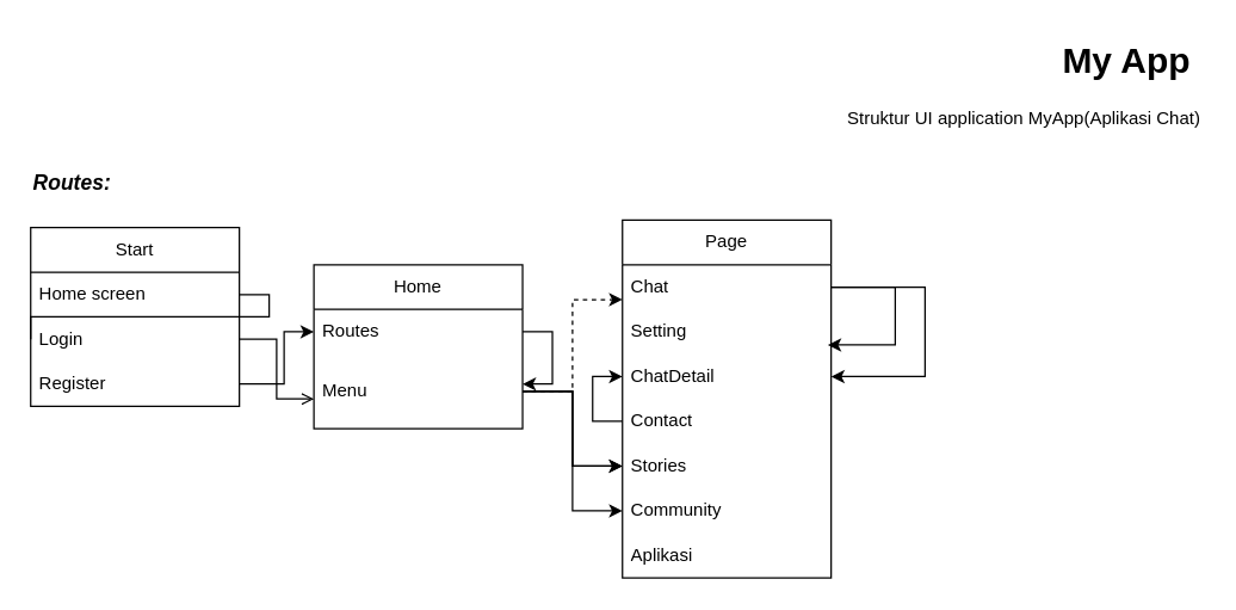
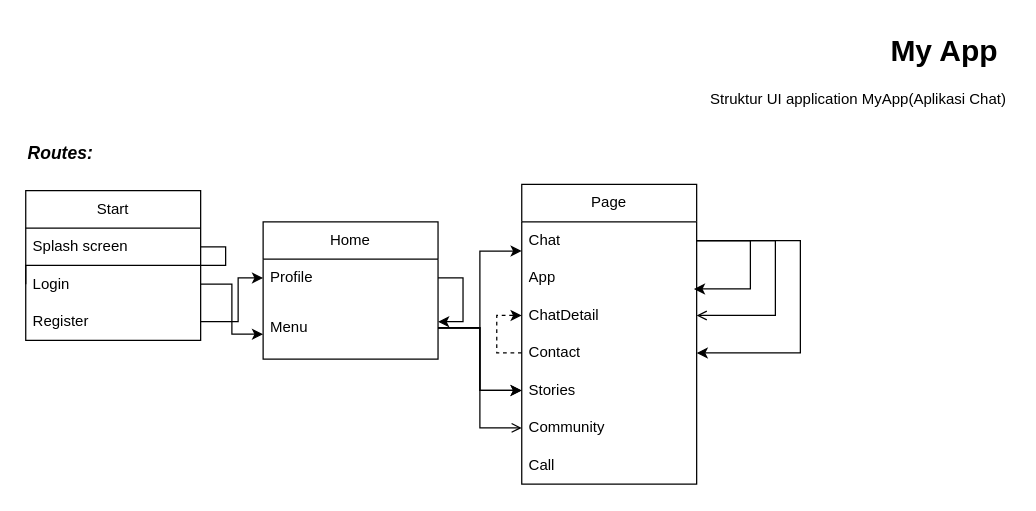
- <mxCell id="4" value="Home screen" style="text;strokeColor=none;fillColor=none;align=left;verticalAlign=middle;spacingLeft=4;spacingRight=4;overflow=hidden;points=[[0,0.5],[1,0.5]];portConstraint=eastwest;rotatable=0;whiteSpace=wrap;html=1;" parent="3" vertex="1"><mxGeometry y="30" width="140" height="30" as="geometry" /></mxCell>
+ <mxCell id="4" value="Splash screen" style="text;strokeColor=none;fillColor=none;align=left;verticalAlign=middle;spacingLeft=4;spacingRight=4;overflow=hidden;points=[[0,0.5],[1,0.5]];portConstraint=eastwest;rotatable=0;whiteSpace=wrap;html=1;" parent="3" vertex="1"><mxGeometry y="30" width="140" height="30" as="geometry" /></mxCell>
- <mxCell id="24" value="" style="edgeStyle=orthogonalEdgeStyle;rounded=0;orthogonalLoop=1;jettySize=auto;html=1;entryX=0;entryY=0.78;entryDx=0;entryDy=0;entryPerimeter=0;dashed=1;" parent="1" source="11" target="15" edge="1"><mxGeometry relative="1" as="geometry" /></mxCell>
+ <mxCell id="24" value="" style="edgeStyle=orthogonalEdgeStyle;rounded=0;orthogonalLoop=1;jettySize=auto;html=1;entryX=0;entryY=0.78;entryDx=0;entryDy=0;entryPerimeter=0;" parent="1" source="11" target="15" edge="1"><mxGeometry relative="1" as="geometry" /></mxCell>
- <mxCell id="10" value="Routes" style="text;strokeColor=none;fillColor=none;align=left;verticalAlign=middle;spacingLeft=4;spacingRight=4;overflow=hidden;points=[[0,0.5],[1,0.5]];portConstraint=eastwest;rotatable=0;whiteSpace=wrap;html=1;" parent="8" vertex="1"><mxGeometry y="30" width="140" height="30" as="geometry" /></mxCell>
+ <mxCell id="10" value="Profile" style="text;strokeColor=none;fillColor=none;align=left;verticalAlign=middle;spacingLeft=4;spacingRight=4;overflow=hidden;points=[[0,0.5],[1,0.5]];portConstraint=eastwest;rotatable=0;whiteSpace=wrap;html=1;" parent="8" vertex="1"><mxGeometry y="30" width="140" height="30" as="geometry" /></mxCell>
- <mxCell id="16" value="Setting" style="text;strokeColor=none;fillColor=none;align=left;verticalAlign=middle;spacingLeft=4;spacingRight=4;overflow=hidden;points=[[0,0.5],[1,0.5]];portConstraint=eastwest;rotatable=0;whiteSpace=wrap;html=1;" parent="12" vertex="1"><mxGeometry y="60" width="140" height="30" as="geometry" /></mxCell>
+ <mxCell id="16" value="App" style="text;strokeColor=none;fillColor=none;align=left;verticalAlign=middle;spacingLeft=4;spacingRight=4;overflow=hidden;points=[[0,0.5],[1,0.5]];portConstraint=eastwest;rotatable=0;whiteSpace=wrap;html=1;" parent="12" vertex="1"><mxGeometry y="60" width="140" height="30" as="geometry" /></mxCell>
- <mxCell id="13" style="edgeStyle=orthogonalEdgeStyle;rounded=0;orthogonalLoop=1;jettySize=auto;html=1;exitX=1;exitY=0.5;exitDx=0;exitDy=0;entryX=1;entryY=0.5;entryDx=0;entryDy=0;" parent="12" source="15" target="17" edge="1"><mxGeometry relative="1" as="geometry"><Array as="points"><mxPoint x="203" y="45" /><mxPoint x="203" y="105" /></Array></mxGeometry></mxCell>
+ <mxCell id="13" style="edgeStyle=orthogonalEdgeStyle;rounded=0;orthogonalLoop=1;jettySize=auto;html=1;exitX=1;exitY=0.5;exitDx=0;exitDy=0;entryX=1;entryY=0.5;entryDx=0;entryDy=0;endArrow=open;" parent="12" source="15" target="17" edge="1"><mxGeometry relative="1" as="geometry"><Array as="points"><mxPoint x="203" y="45" /><mxPoint x="203" y="105" /></Array></mxGeometry></mxCell>
+ <mxCell id="14" style="edgeStyle=orthogonalEdgeStyle;rounded=0;orthogonalLoop=1;jettySize=auto;html=1;entryX=1;entryY=0.5;entryDx=0;entryDy=0;exitX=1;exitY=0.5;exitDx=0;exitDy=0;" parent="12" source="15" target="19" edge="1"><mxGeometry relative="1" as="geometry"><Array as="points"><mxPoint x="223" y="45" /><mxPoint x="223" y="135" /></Array></mxGeometry></mxCell>
- <mxCell id="25" value="" style="edgeStyle=orthogonalEdgeStyle;rounded=0;orthogonalLoop=1;jettySize=auto;html=1;endArrow=open;" parent="1" source="5" target="11" edge="1"><mxGeometry relative="1" as="geometry"><Array as="points"><mxPoint x="185" y="227" /><mxPoint x="185" y="267" /></Array></mxGeometry></mxCell>
+ <mxCell id="25" value="" style="edgeStyle=orthogonalEdgeStyle;rounded=0;orthogonalLoop=1;jettySize=auto;html=1;" parent="1" source="5" target="11" edge="1"><mxGeometry relative="1" as="geometry"><Array as="points"><mxPoint x="185" y="227" /><mxPoint x="185" y="267" /></Array></mxGeometry></mxCell>
- <mxCell id="18" style="edgeStyle=orthogonalEdgeStyle;rounded=0;orthogonalLoop=1;jettySize=auto;html=1;" parent="12" source="19" target="17" edge="1"><mxGeometry relative="1" as="geometry" /></mxCell>
+ <mxCell id="18" style="edgeStyle=orthogonalEdgeStyle;rounded=0;orthogonalLoop=1;jettySize=auto;html=1;dashed=1;" parent="12" source="19" target="17" edge="1"><mxGeometry relative="1" as="geometry" /></mxCell>
- <mxCell id="29" style="edgeStyle=orthogonalEdgeStyle;rounded=0;orthogonalLoop=1;jettySize=auto;html=1;entryX=0;entryY=0.5;entryDx=0;entryDy=0;" parent="1" source="11" target="21" edge="1"><mxGeometry relative="1" as="geometry" /></mxCell>
+ <mxCell id="29" style="edgeStyle=orthogonalEdgeStyle;rounded=0;orthogonalLoop=1;jettySize=auto;html=1;entryX=0;entryY=0.5;entryDx=0;entryDy=0;endArrow=open;" parent="1" source="11" target="21" edge="1"><mxGeometry relative="1" as="geometry" /></mxCell>
- <mxCell id="22" value="Aplikasi" style="text;strokeColor=none;fillColor=none;align=left;verticalAlign=middle;spacingLeft=4;spacingRight=4;overflow=hidden;points=[[0,0.5],[1,0.5]];portConstraint=eastwest;rotatable=0;whiteSpace=wrap;html=1;" parent="12" vertex="1"><mxGeometry y="210" width="140" height="30" as="geometry" /></mxCell>
+ <mxCell id="22" value="Call" style="text;strokeColor=none;fillColor=none;align=left;verticalAlign=middle;spacingLeft=4;spacingRight=4;overflow=hidden;points=[[0,0.5],[1,0.5]];portConstraint=eastwest;rotatable=0;whiteSpace=wrap;html=1;" parent="12" vertex="1"><mxGeometry y="210" width="140" height="30" as="geometry" /></mxCell>
